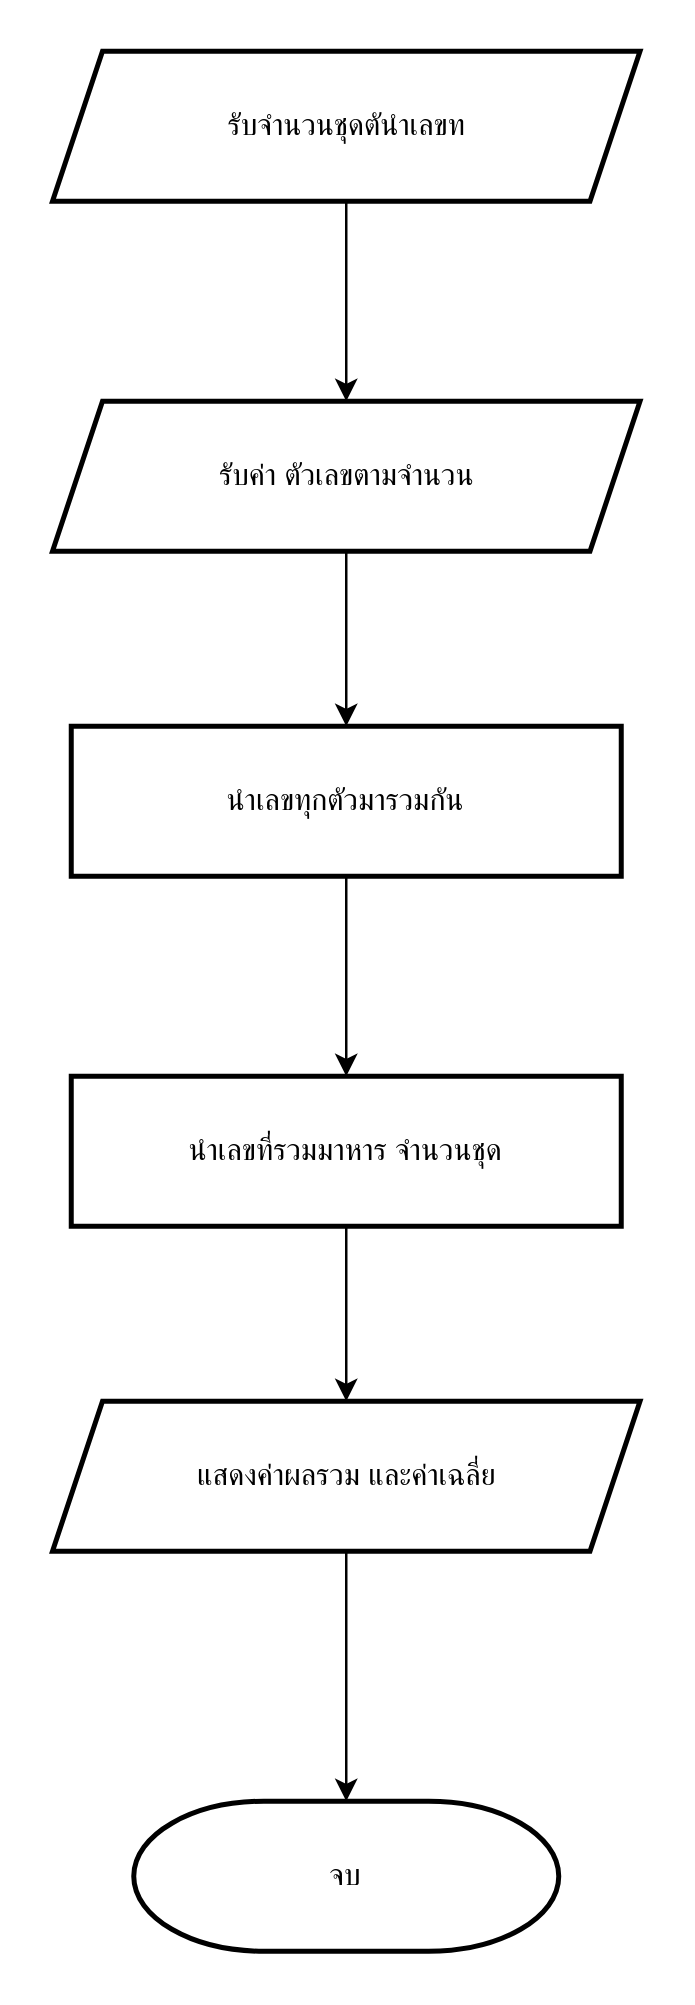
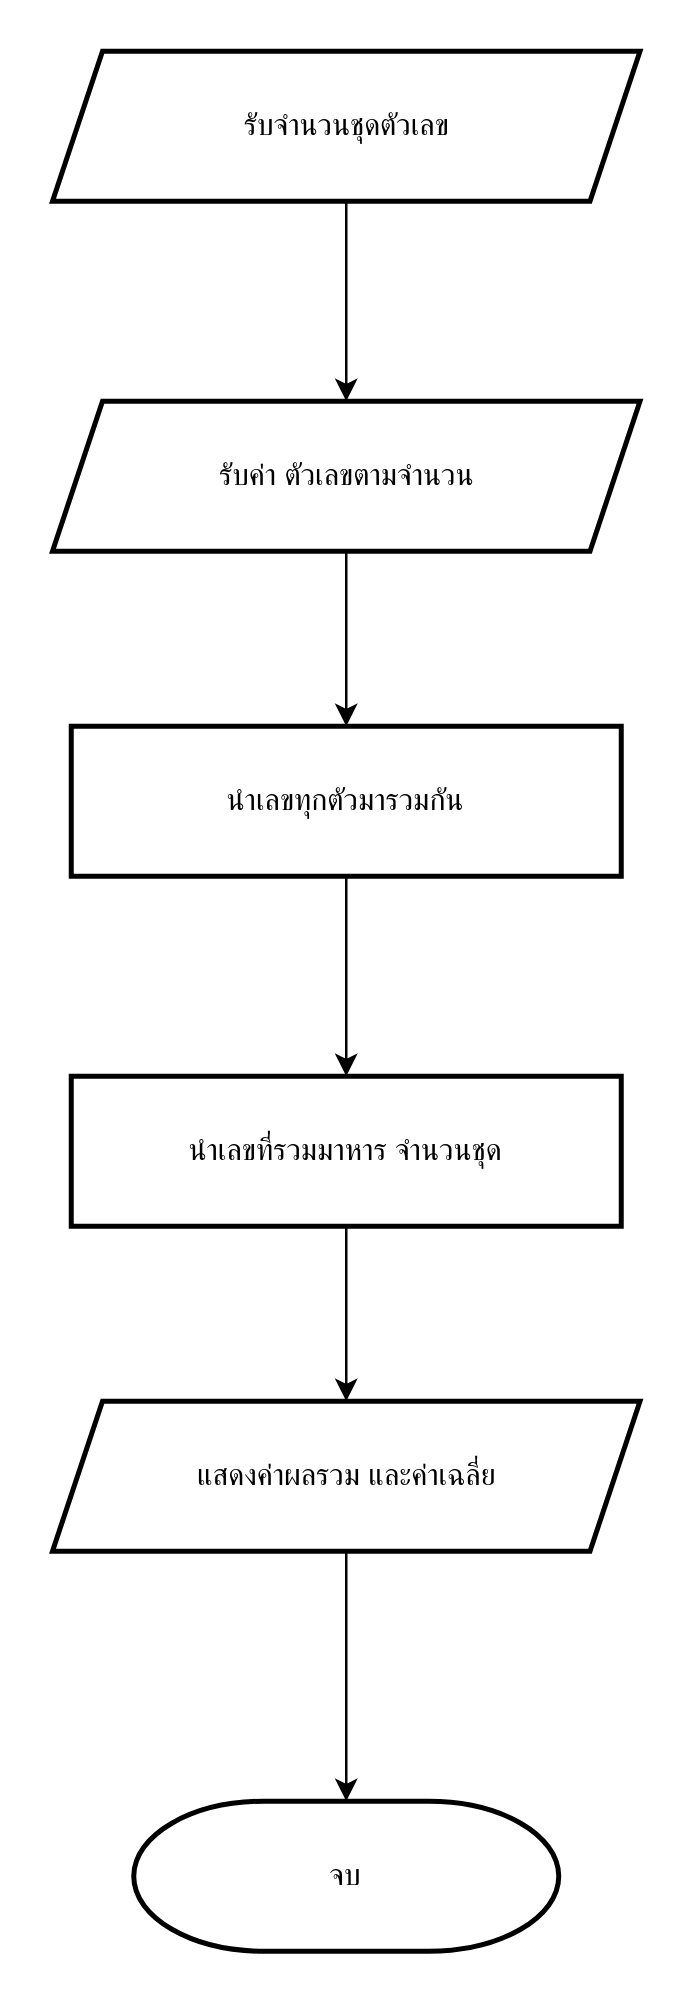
- <mxCell id="3" value="รับจำนวนชุดตันำเลขท" style="shape=parallelogram;perimeter=parallelogramPerimeter;whiteSpace=wrap;html=1;fixedSize=1;strokeWidth=2;" vertex="1" parent="1"><mxGeometry x="20.5" y="20" width="235" height="60" as="geometry" /></mxCell>
+ <mxCell id="3" value="รับจำนวนชุดตัวเลข" style="shape=parallelogram;perimeter=parallelogramPerimeter;whiteSpace=wrap;html=1;fixedSize=1;strokeWidth=2;" vertex="1" parent="1"><mxGeometry x="20.5" y="20" width="235" height="60" as="geometry" /></mxCell>
